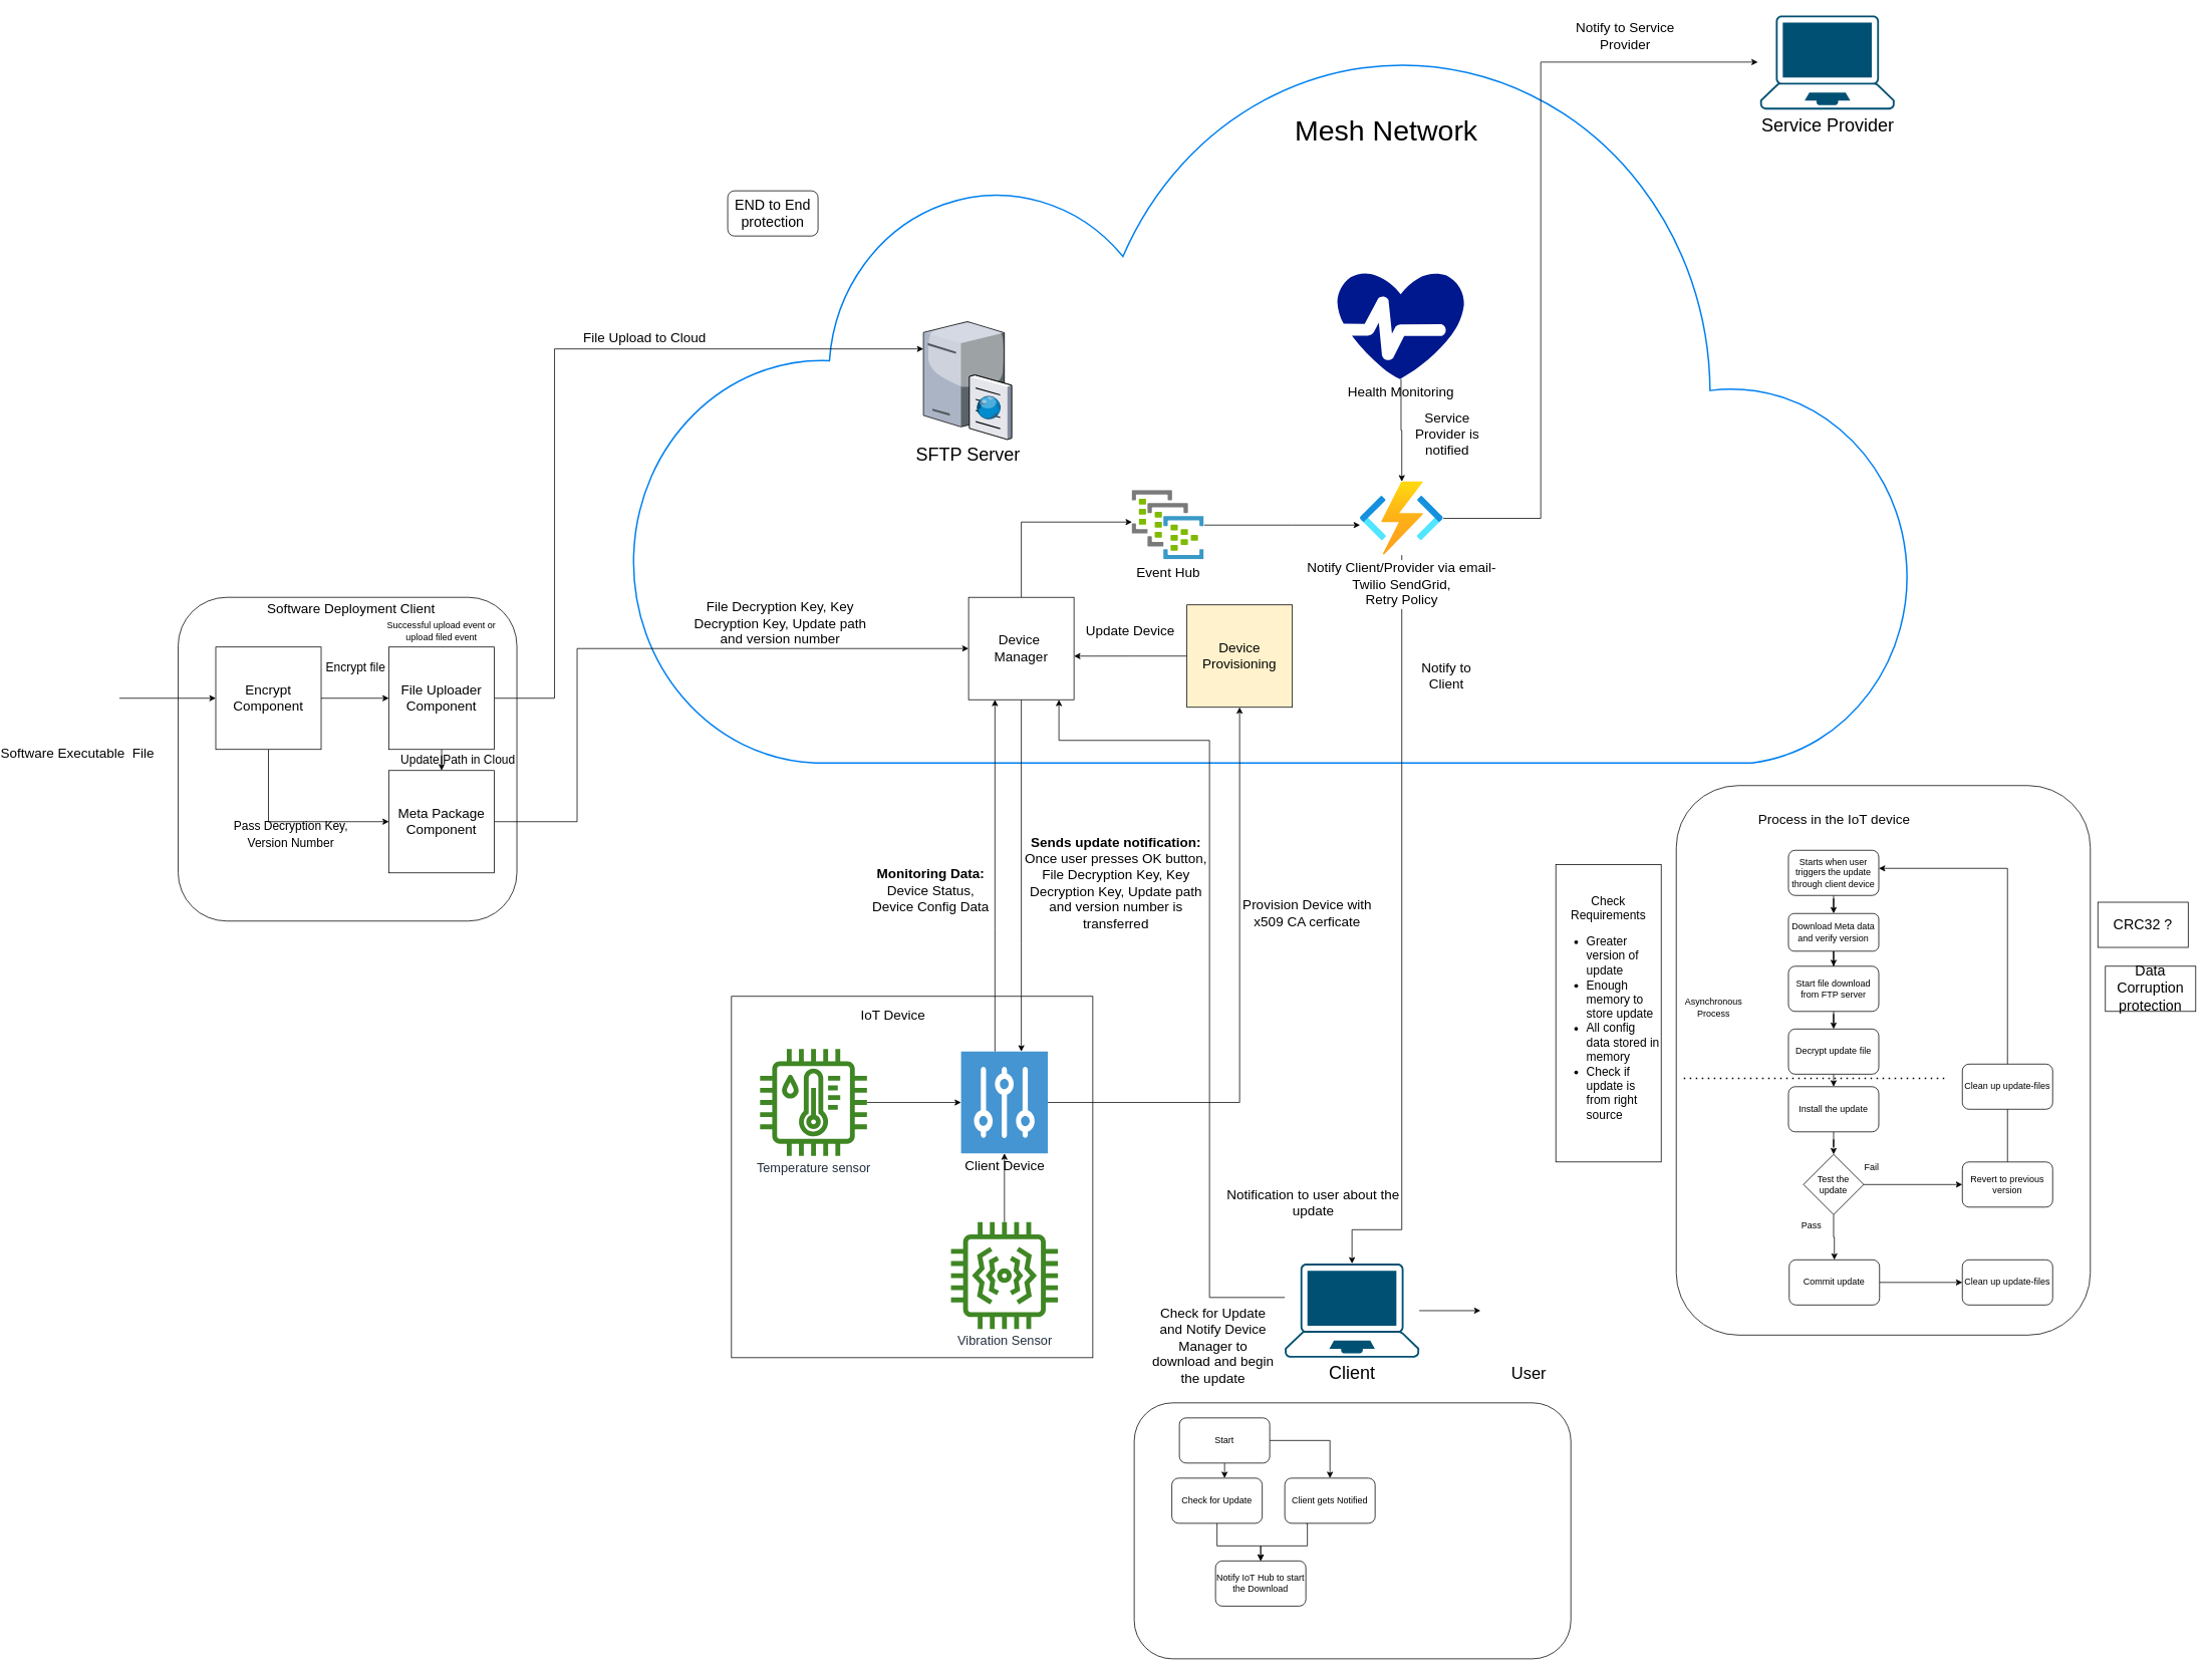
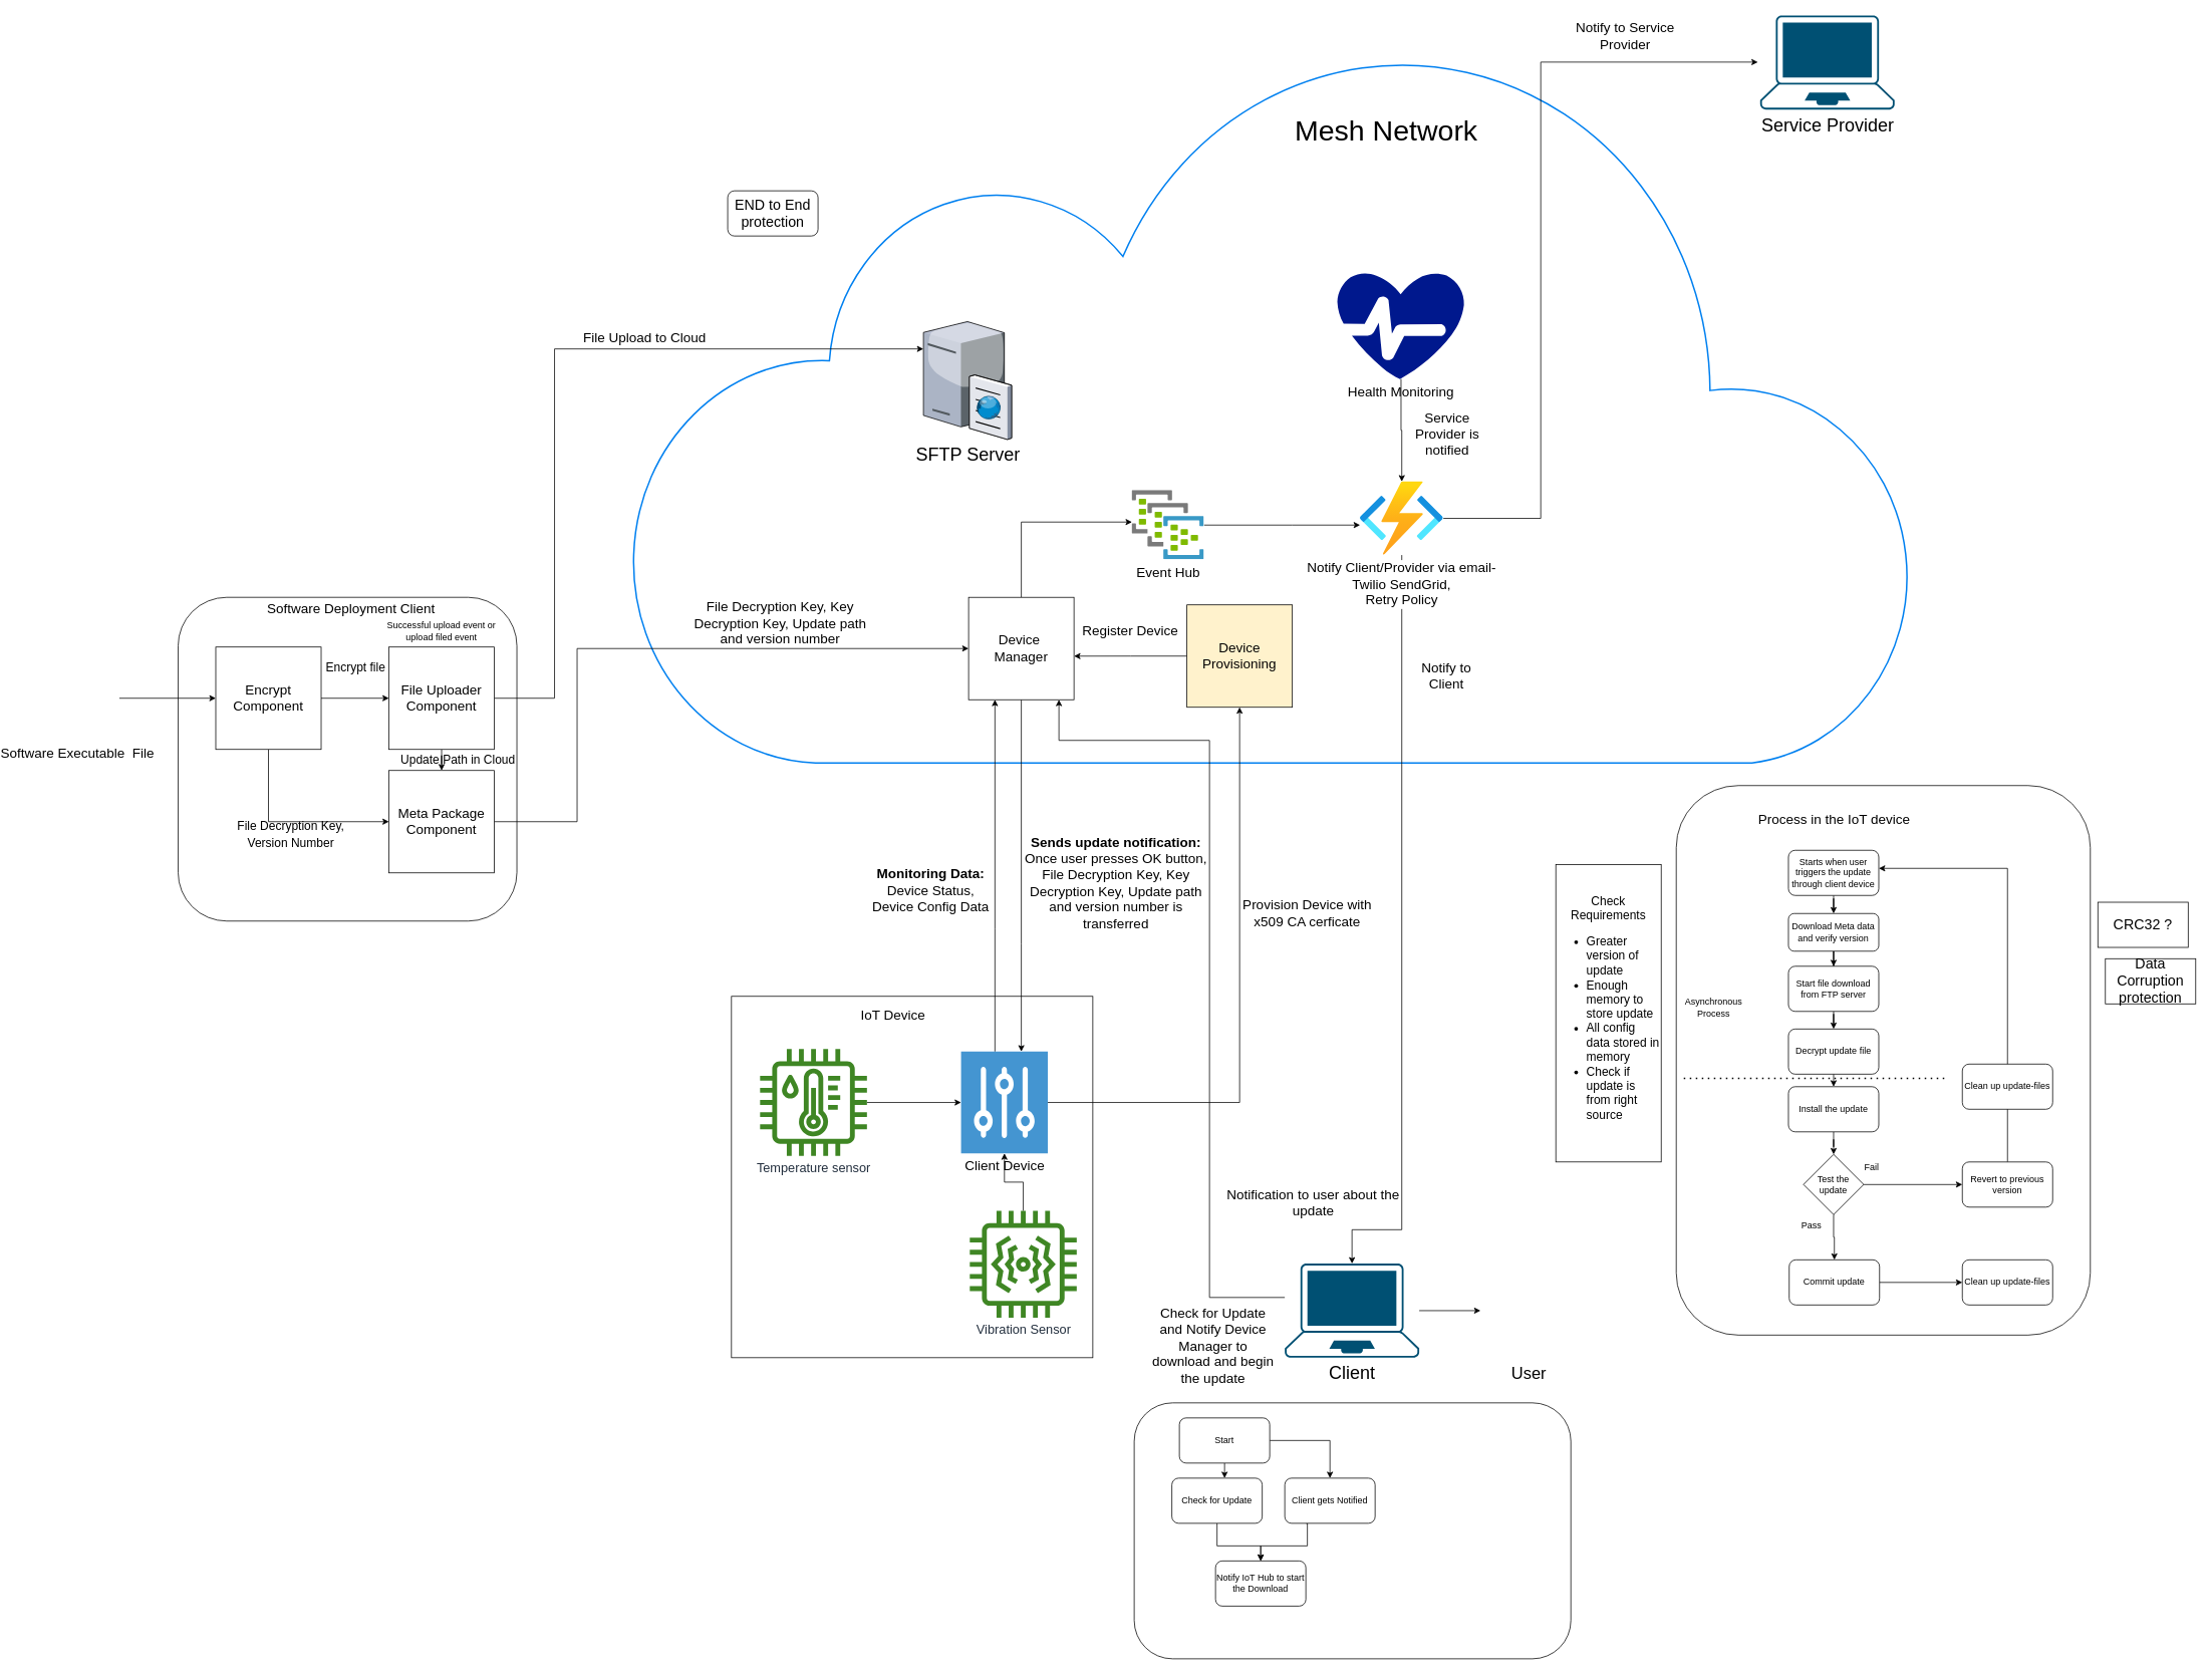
- <mxCell id="30" value="Update Device" style="text;html=1;strokeColor=none;fillColor=none;align=center;verticalAlign=middle;whiteSpace=wrap;rounded=0;fontSize=18;" parent="1" vertex="1"><mxGeometry x="1410" y="823" width="130" height="30" as="geometry" /></mxCell>
+ <mxCell id="30" value="Register Device" style="text;html=1;strokeColor=none;fillColor=none;align=center;verticalAlign=middle;whiteSpace=wrap;rounded=0;fontSize=18;" parent="1" vertex="1"><mxGeometry x="1410" y="823" width="130" height="30" as="geometry" /></mxCell>
- <mxCell id="35" value="&lt;span style=&quot;font-size: 16px;&quot;&gt;Pass Decryption Key,&lt;br&gt;Version Number&lt;br&gt;&lt;/span&gt;" style="text;html=1;strokeColor=none;fillColor=none;align=center;verticalAlign=middle;whiteSpace=wrap;rounded=0;fontSize=18;" parent="1" vertex="1"><mxGeometry x="230" y="1093" width="260" height="30" as="geometry" /></mxCell>
+ <mxCell id="35" value="&lt;span style=&quot;font-size: 16px;&quot;&gt;File Decryption Key,&lt;br&gt;Version Number&lt;br&gt;&lt;/span&gt;" style="text;html=1;strokeColor=none;fillColor=none;align=center;verticalAlign=middle;whiteSpace=wrap;rounded=0;fontSize=18;" parent="1" vertex="1"><mxGeometry x="230" y="1093" width="260" height="30" as="geometry" /></mxCell>
- <mxCell id="94" value="&lt;span style=&quot;font-size: 19px;&quot;&gt;Data Corruption protection&lt;/span&gt;" style="rounded=0;whiteSpace=wrap;html=1;" parent="1" vertex="1"><mxGeometry x="2770" y="1283" width="120" height="60" as="geometry" /></mxCell>
+ <mxCell id="94" value="&lt;span style=&quot;font-size: 19px;&quot;&gt;Data Corruption protection&lt;/span&gt;" style="rounded=0;whiteSpace=wrap;html=1;" parent="1" vertex="1"><mxGeometry x="2770" y="1273" width="120" height="60" as="geometry" /></mxCell>
- <mxCell id="26" value="&lt;font style=&quot;font-size: 17px;&quot;&gt;Vibration Sensor&lt;/font&gt;" style="sketch=0;outlineConnect=0;fontColor=#232F3E;gradientColor=none;fillColor=#3F8624;strokeColor=none;dashed=0;verticalLabelPosition=bottom;verticalAlign=top;align=center;html=1;fontSize=12;fontStyle=0;aspect=fixed;pointerEvents=1;shape=mxgraph.aws4.iot_thing_vibration_sensor;" parent="1" vertex="1"><mxGeometry x="1236.6" y="1623" width="142" height="142" as="geometry" /></mxCell>
+ <mxCell id="26" value="&lt;font style=&quot;font-size: 17px;&quot;&gt;Vibration Sensor&lt;/font&gt;" style="sketch=0;outlineConnect=0;fontColor=#232F3E;gradientColor=none;fillColor=#3F8624;strokeColor=none;dashed=0;verticalLabelPosition=bottom;verticalAlign=top;align=center;html=1;fontSize=12;fontStyle=0;aspect=fixed;pointerEvents=1;shape=mxgraph.aws4.iot_thing_vibration_sensor;" parent="1" vertex="1"><mxGeometry x="1261.6" y="1608" width="142" height="142" as="geometry" /></mxCell>
